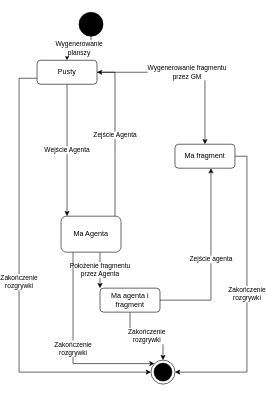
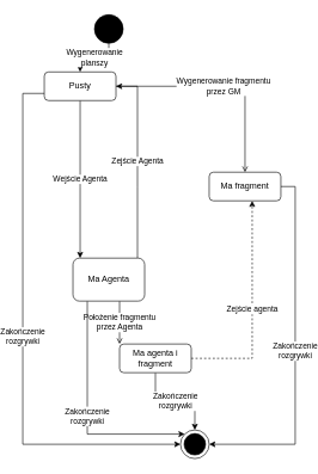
- <mxCell id="5" value="Wygenerowanie fragmentu&lt;br&gt;przez GM" style="edgeStyle=orthogonalEdgeStyle;rounded=0;orthogonalLoop=1;jettySize=auto;html=1;" edge="1" parent="1" source="8" target="17"><mxGeometry relative="1" as="geometry" /></mxCell>
+ <mxCell id="5" value="Wygenerowanie fragmentu&lt;br&gt;przez GM" style="edgeStyle=orthogonalEdgeStyle;rounded=0;orthogonalLoop=1;jettySize=auto;html=1;endArrow=open;" edge="1" parent="1" source="8" target="17"><mxGeometry relative="1" as="geometry" /></mxCell>
- <mxCell id="9" value="Zejście agenta" style="edgeStyle=orthogonalEdgeStyle;rounded=0;orthogonalLoop=1;jettySize=auto;html=1;" edge="1" parent="1" source="11" target="17"><mxGeometry relative="1" as="geometry"><Array as="points"><mxPoint x="340" y="500" /></Array></mxGeometry></mxCell>
+ <mxCell id="9" value="Zejście agenta" style="edgeStyle=orthogonalEdgeStyle;rounded=0;orthogonalLoop=1;jettySize=auto;html=1;dashed=1;" edge="1" parent="1" source="11" target="17"><mxGeometry relative="1" as="geometry"><Array as="points"><mxPoint x="340" y="500" /></Array></mxGeometry></mxCell>
- <mxCell id="13" value="Położenie fragmentu&lt;br&gt;przez Agenta" style="edgeStyle=orthogonalEdgeStyle;rounded=0;orthogonalLoop=1;jettySize=auto;html=1;" edge="1" parent="1" source="15" target="11"><mxGeometry relative="1" as="geometry"><Array as="points"><mxPoint x="170" y="500" /></Array></mxGeometry></mxCell>
+ <mxCell id="13" value="Położenie fragmentu&lt;br&gt;przez Agenta" style="edgeStyle=orthogonalEdgeStyle;rounded=0;orthogonalLoop=1;jettySize=auto;html=1;endArrow=open;" edge="1" parent="1" source="15" target="11"><mxGeometry relative="1" as="geometry"><Array as="points"><mxPoint x="170" y="500" /></Array></mxGeometry></mxCell>
